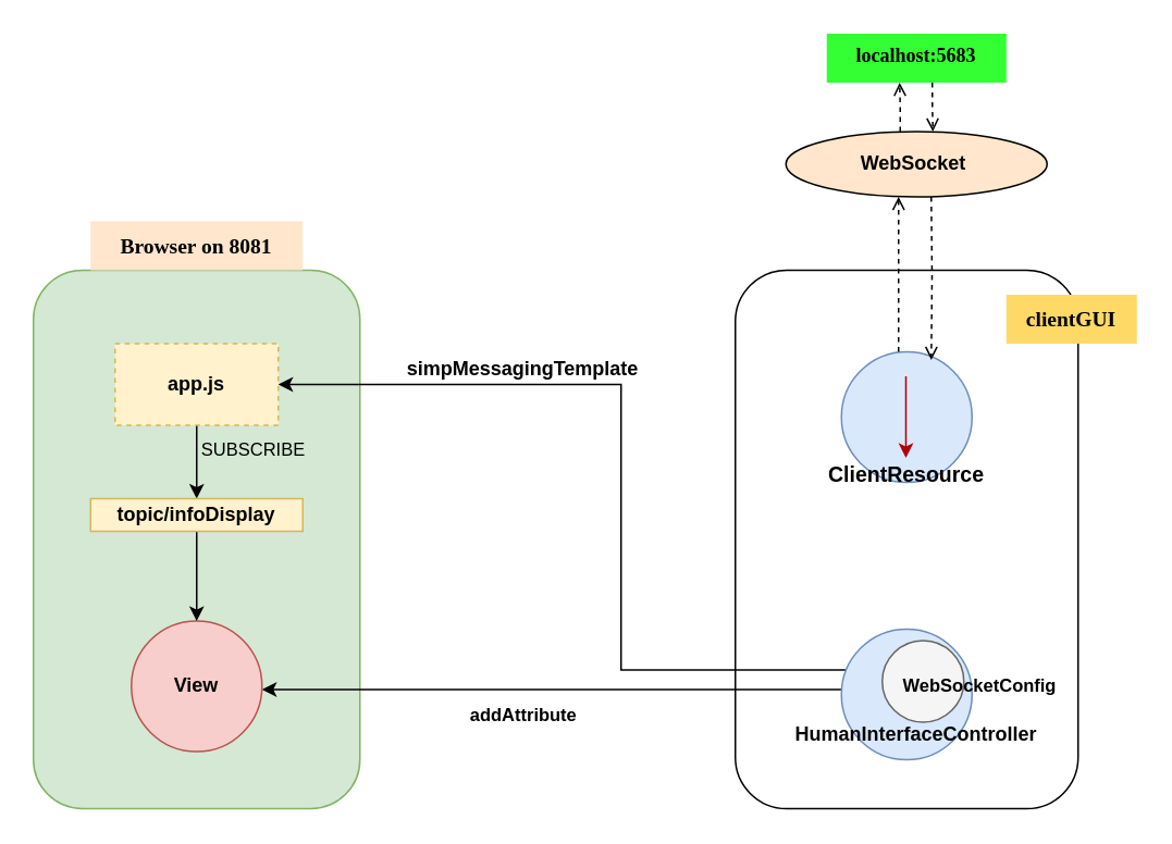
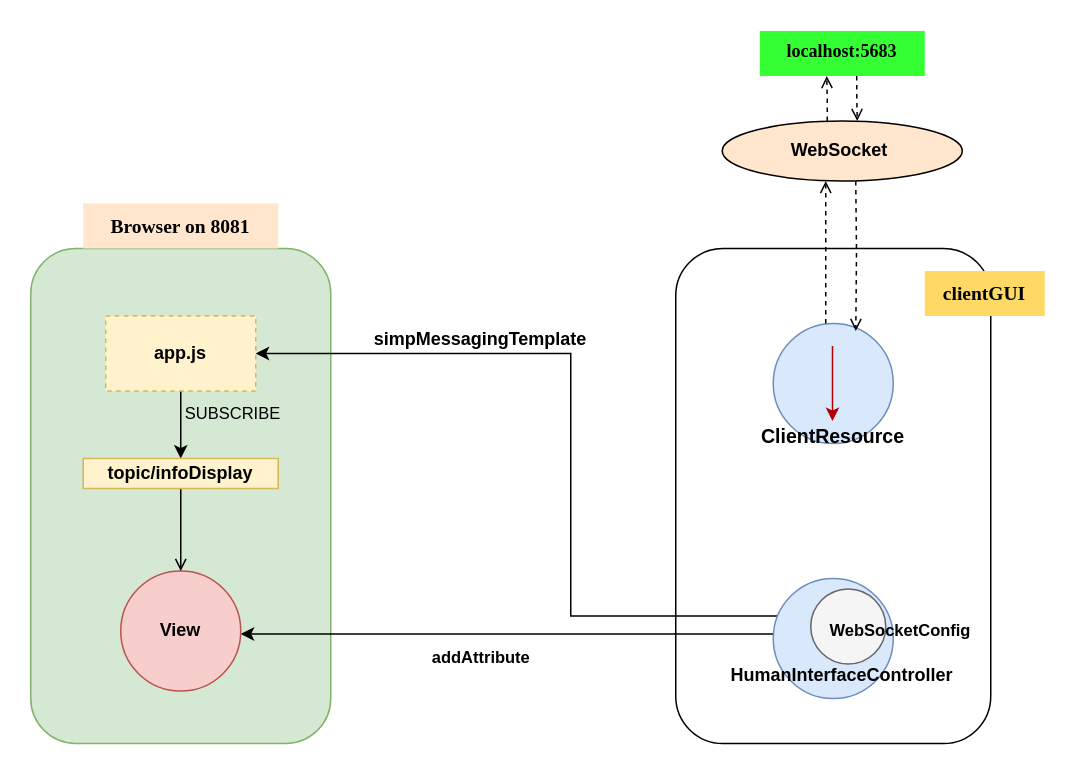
- <mxCell id="16" style="edgeStyle=orthogonalEdgeStyle;rounded=0;orthogonalLoop=1;jettySize=auto;html=1;entryX=0.5;entryY=0;entryDx=0;entryDy=0;fontColor=#000000;" parent="1" source="17" target="13" edge="1"><mxGeometry relative="1" as="geometry" /></mxCell>
+ <mxCell id="16" style="edgeStyle=orthogonalEdgeStyle;rounded=0;orthogonalLoop=1;jettySize=auto;html=1;entryX=0.5;entryY=0;entryDx=0;entryDy=0;fontColor=#000000;endArrow=open;" parent="1" source="17" target="13" edge="1"><mxGeometry relative="1" as="geometry" /></mxCell>
